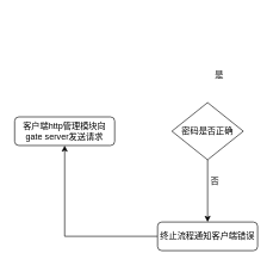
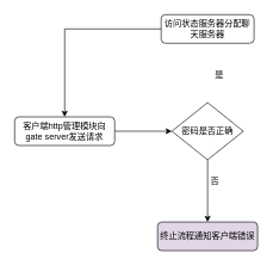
+ <mxCell id="6" style="edgeStyle=orthogonalEdgeStyle;rounded=0;orthogonalLoop=1;jettySize=auto;html=1;exitX=0;exitY=0.5;exitDx=0;exitDy=0;entryX=0.5;entryY=0;entryDx=0;entryDy=0;" edge="1" parent="1" source="7" target="3"><mxGeometry relative="1" as="geometry" /></mxCell>
+ <mxCell id="7" value="访问状态服务器分配聊天服务器" style="rounded=1;whiteSpace=wrap;html=1;" vertex="1" parent="1"><mxGeometry x="225" y="20" width="130" height="40" as="geometry" /></mxCell>
+ <mxCell id="2" value="" style="edgeStyle=orthogonalEdgeStyle;rounded=0;orthogonalLoop=1;jettySize=auto;html=1;" edge="1" parent="1" source="3" target="5"><mxGeometry relative="1" as="geometry" /></mxCell>
- <mxCell id="9" style="edgeStyle=orthogonalEdgeStyle;rounded=0;orthogonalLoop=1;jettySize=auto;html=1;exitX=0;exitY=0.5;exitDx=0;exitDy=0;entryX=0.5;entryY=1;entryDx=0;entryDy=0;" edge="1" parent="1" source="10" target="3"><mxGeometry relative="1" as="geometry" /></mxCell>
- <mxCell id="10" value="终止流程通知客户端错误" style="rounded=1;whiteSpace=wrap;html=1;" vertex="1" parent="1"><mxGeometry x="220" y="310" width="140" height="40" as="geometry" /></mxCell>
+ <mxCell id="10" value="终止流程通知客户端错误" style="rounded=1;whiteSpace=wrap;html=1;fillColor=#e1d5e7;" vertex="1" parent="1"><mxGeometry x="220" y="310" width="140" height="40" as="geometry" /></mxCell>
